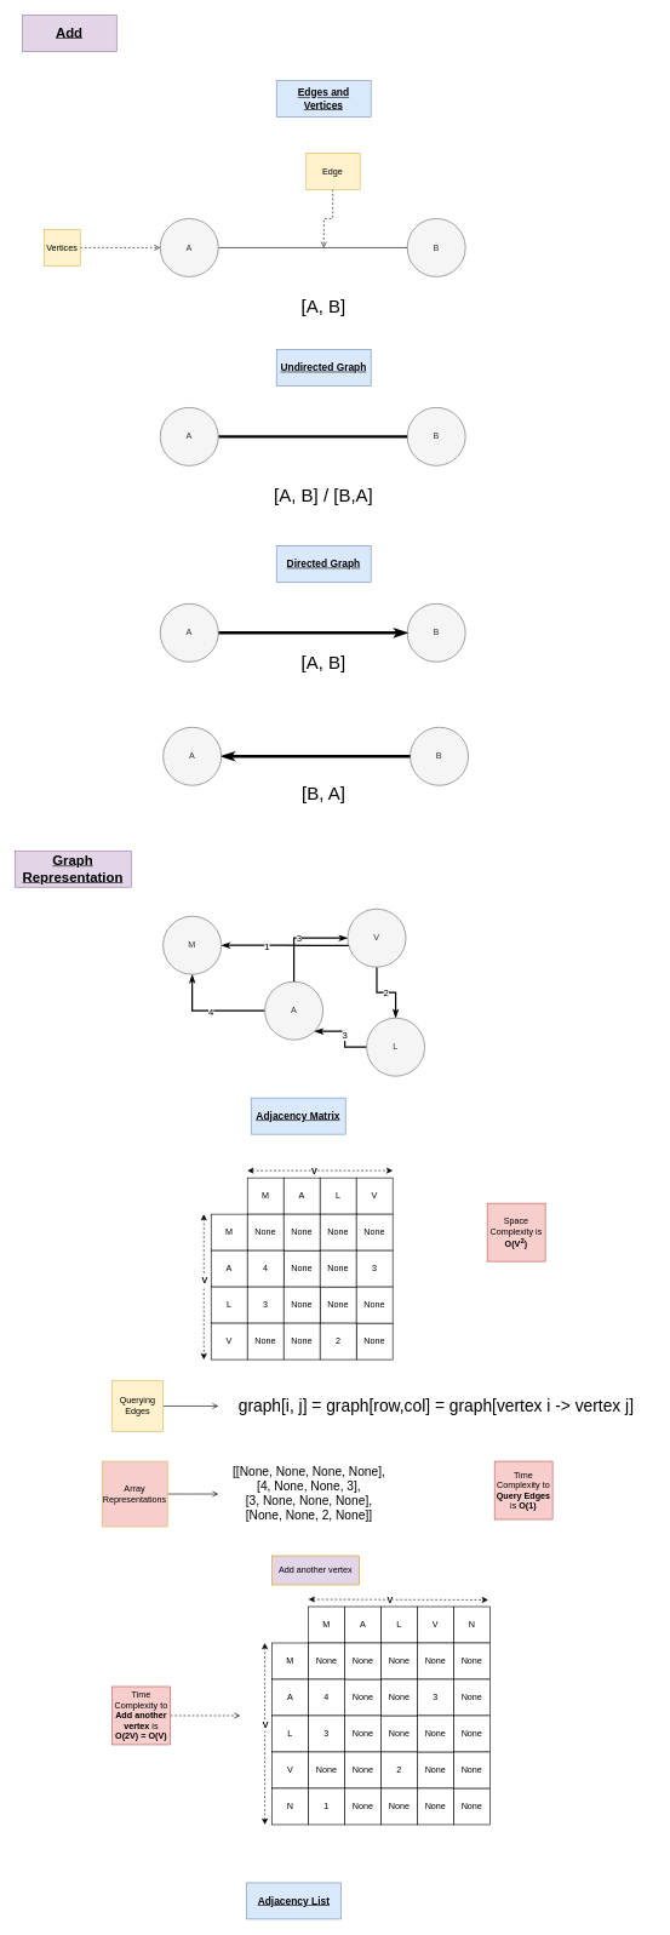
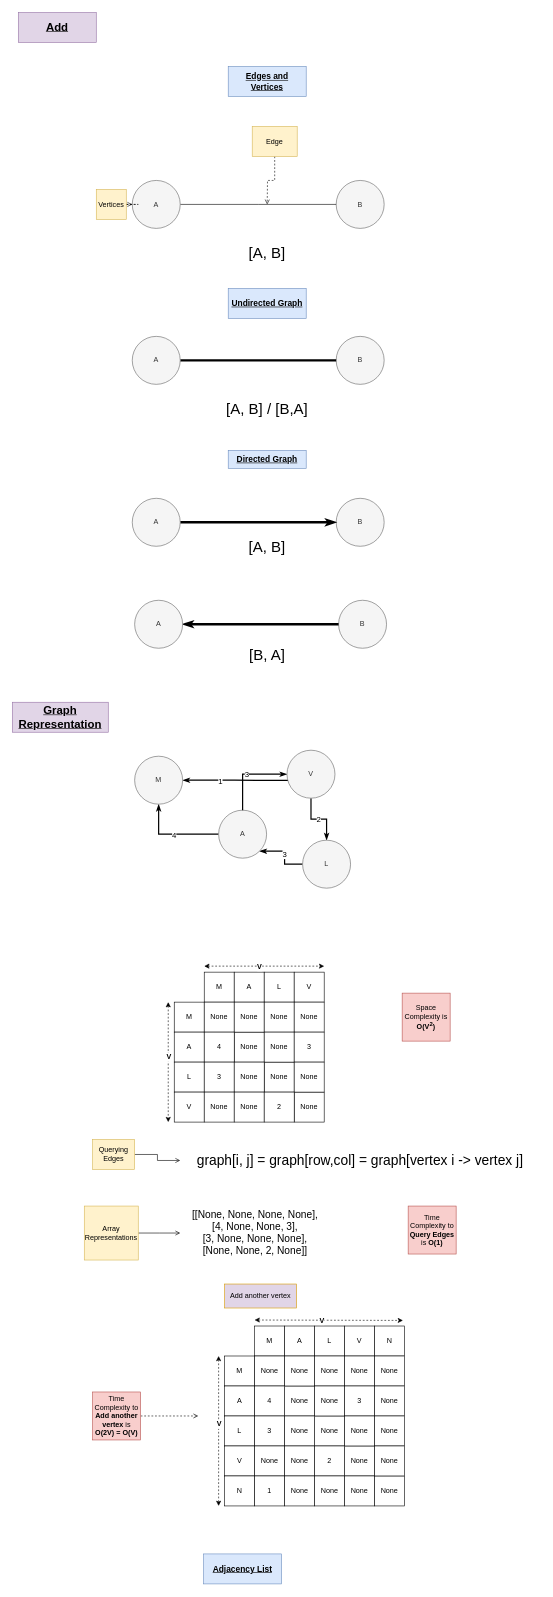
- <mxCell id="6" value="Vertices" style="whiteSpace=wrap;html=1;aspect=fixed;fillColor=#fff2cc;strokeColor=#d6b656;" vertex="1" parent="1"><mxGeometry x="60" y="315" width="50" height="50" as="geometry" /></mxCell>
+ <mxCell id="6" value="Vertices" style="whiteSpace=wrap;html=1;aspect=fixed;fillColor=#fff2cc;strokeColor=#d6b656;" vertex="1" parent="1"><mxGeometry x="160" y="315" width="50" height="50" as="geometry" /></mxCell>
- <mxCell id="15" value="&lt;span style=&quot;font-size: 14px&quot;&gt;&lt;b&gt;&lt;u&gt;Directed Graph&lt;/u&gt;&lt;/b&gt;&lt;/span&gt;" style="text;html=1;strokeColor=#6c8ebf;fillColor=#dae8fc;align=center;verticalAlign=middle;whiteSpace=wrap;rounded=0;" vertex="1" parent="1"><mxGeometry x="380" y="750" width="130" height="50" as="geometry" /></mxCell>
+ <mxCell id="15" value="&lt;span style=&quot;font-size: 14px&quot;&gt;&lt;b&gt;&lt;u&gt;Directed Graph&lt;/u&gt;&lt;/b&gt;&lt;/span&gt;" style="text;html=1;strokeColor=#6c8ebf;fillColor=#dae8fc;align=center;verticalAlign=middle;whiteSpace=wrap;rounded=0;" vertex="1" parent="1"><mxGeometry x="380" y="750" width="130" height="30" as="geometry" /></mxCell>
- <mxCell id="27" value="&lt;span style=&quot;font-size: 14px&quot;&gt;&lt;b&gt;&lt;u&gt;Adjacency Matrix&lt;/u&gt;&lt;/b&gt;&lt;/span&gt;" style="text;html=1;strokeColor=#6c8ebf;fillColor=#dae8fc;align=center;verticalAlign=middle;whiteSpace=wrap;rounded=0;" vertex="1" parent="1"><mxGeometry x="345" y="1510" width="130" height="50" as="geometry" /></mxCell>
- <mxCell id="65" value="&lt;span&gt;Querying Edges&lt;/span&gt;" style="whiteSpace=wrap;html=1;aspect=fixed;fillColor=#fff2cc;strokeColor=#d6b656;" vertex="1" parent="1"><mxGeometry x="154" y="1899" width="70" height="70" as="geometry" /></mxCell>
+ <mxCell id="65" value="&lt;span&gt;Querying Edges&lt;/span&gt;" style="whiteSpace=wrap;html=1;aspect=fixed;fillColor=#fff2cc;strokeColor=#d6b656;" vertex="1" parent="1"><mxGeometry x="154" y="1899" width="70" height="50" as="geometry" /></mxCell>
- <mxCell id="67" value="Array Representations" style="whiteSpace=wrap;html=1;aspect=fixed;fillColor=#f8cecc;strokeColor=#d6b656;" vertex="1" parent="1"><mxGeometry x="140" y="2010" width="90" height="90" as="geometry" /></mxCell>
+ <mxCell id="67" value="Array Representations" style="whiteSpace=wrap;html=1;aspect=fixed;fillColor=#fff2cc;strokeColor=#d6b656;" vertex="1" parent="1"><mxGeometry x="140" y="2010" width="90" height="90" as="geometry" /></mxCell>
